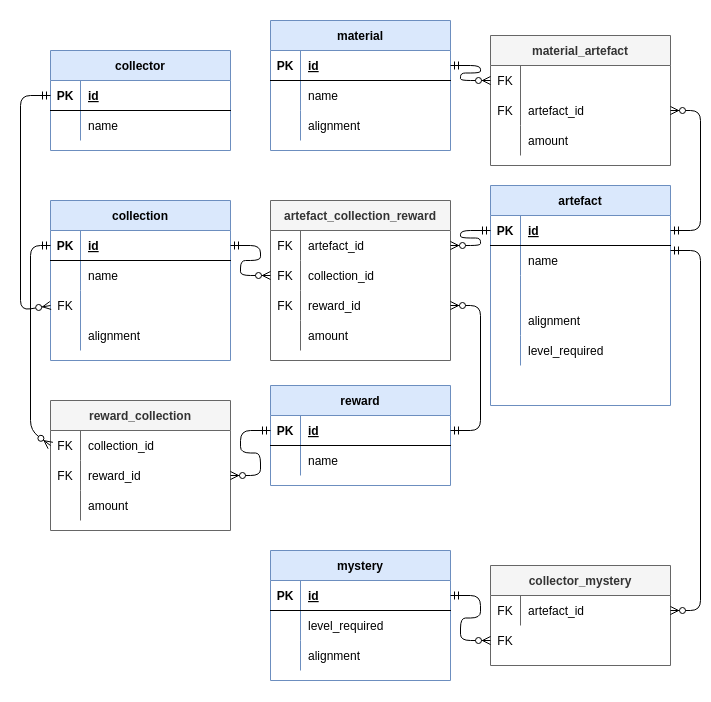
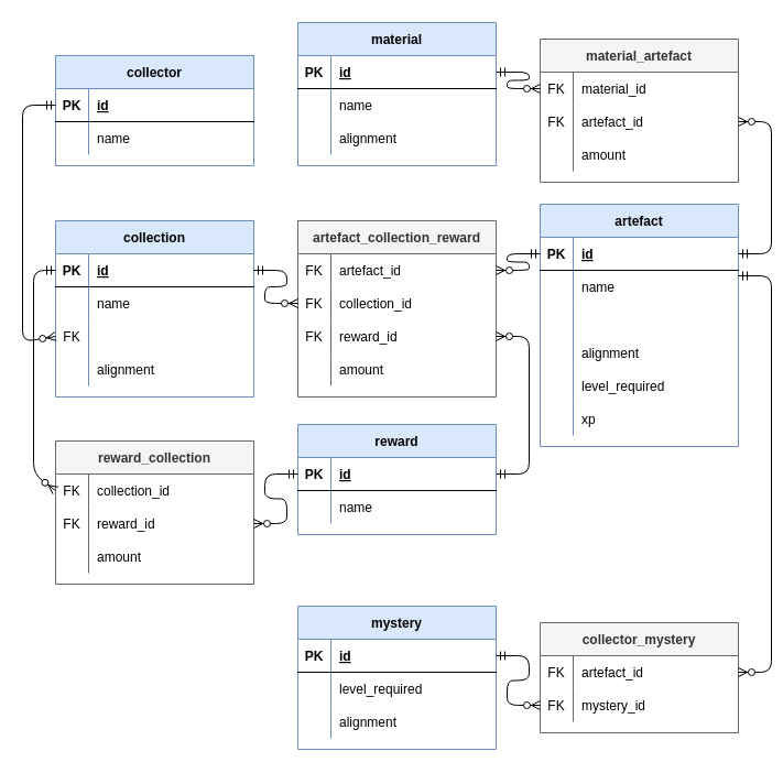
+ <mxCell id="79" value="material_id" style="shape=partialRectangle;connectable=0;fillColor=none;top=0;left=0;bottom=0;right=0;align=left;spacingLeft=6;overflow=hidden;" parent="77" vertex="1"><mxGeometry x="30" width="150" height="30" as="geometry" /></mxCell>
+ <mxCell id="19" value="xp" style="shape=partialRectangle;connectable=0;fillColor=none;top=0;left=0;bottom=0;right=0;align=left;spacingLeft=6;overflow=hidden;" parent="17" vertex="1"><mxGeometry x="30" width="150" height="30" as="geometry" /></mxCell>
+ <mxCell id="94" value="mystery_id" style="shape=partialRectangle;connectable=0;fillColor=none;top=0;left=0;bottom=0;right=0;align=left;spacingLeft=6;overflow=hidden;" parent="92" vertex="1"><mxGeometry x="30" width="150" height="30" as="geometry" /></mxCell>
